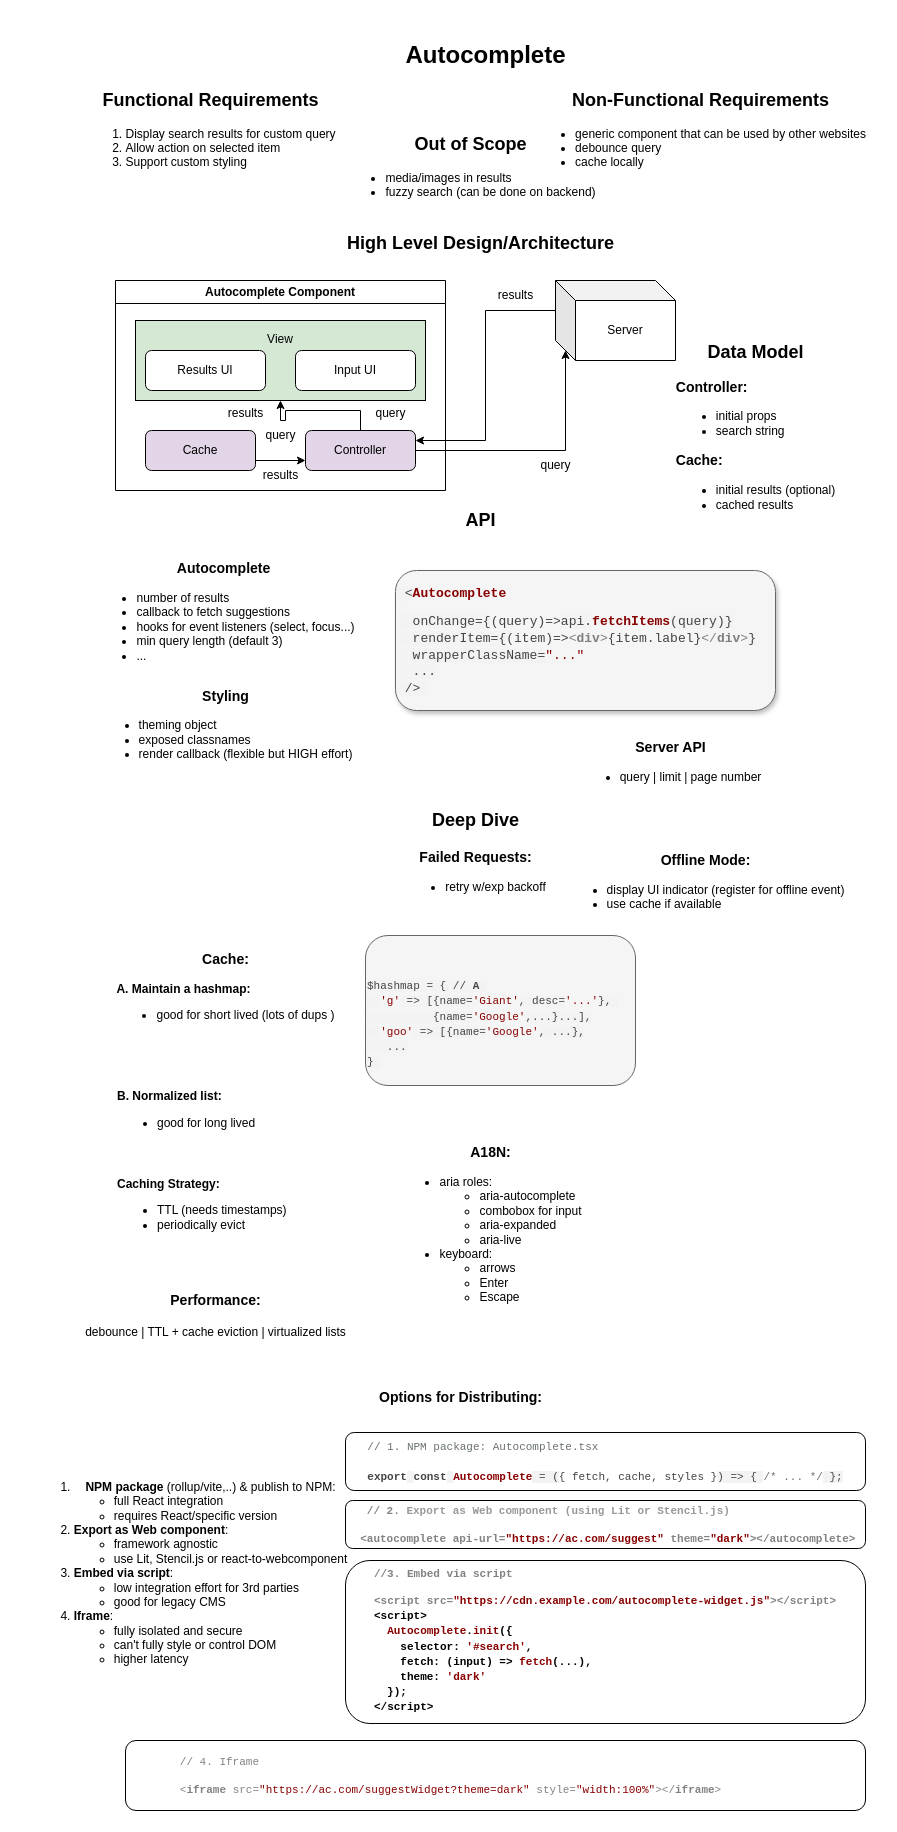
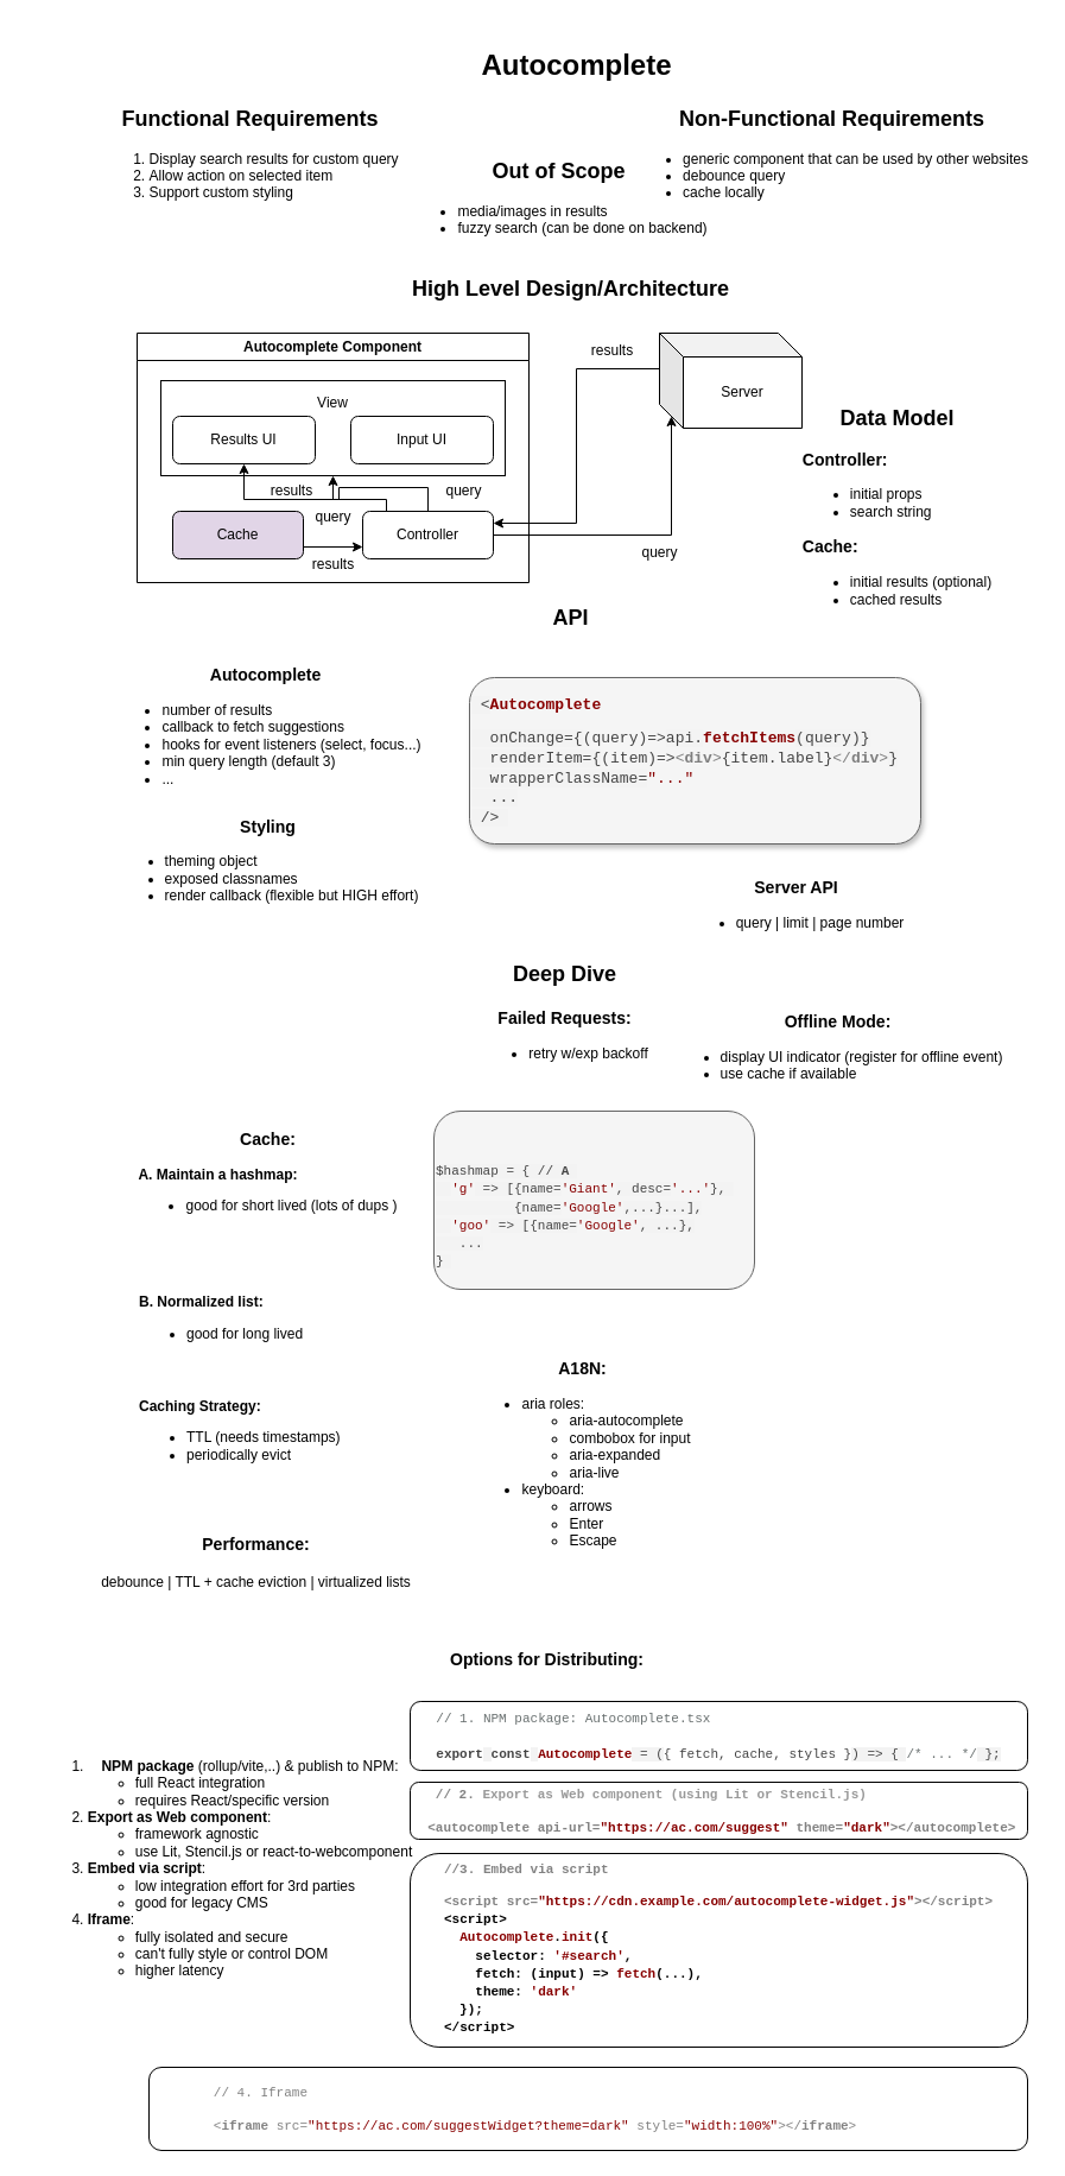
- <mxCell id="8" value="View&lt;div&gt;&lt;br&gt;&lt;/div&gt;&lt;div&gt;&lt;br&gt;&lt;/div&gt;&lt;div&gt;&lt;br&gt;&lt;/div&gt;" style="rounded=0;whiteSpace=wrap;html=1;fillColor=#d5e8d4;" vertex="1" parent="7"><mxGeometry x="20" y="40" width="290" height="80" as="geometry" /></mxCell>
+ <mxCell id="8" value="View&lt;div&gt;&lt;br&gt;&lt;/div&gt;&lt;div&gt;&lt;br&gt;&lt;/div&gt;&lt;div&gt;&lt;br&gt;&lt;/div&gt;" style="rounded=0;whiteSpace=wrap;html=1;" vertex="1" parent="7"><mxGeometry x="20" y="40" width="290" height="80" as="geometry" /></mxCell>
+ <mxCell id="11" style="edgeStyle=orthogonalEdgeStyle;rounded=0;orthogonalLoop=1;jettySize=auto;html=1;" edge="1" parent="7" source="13" target="9"><mxGeometry relative="1" as="geometry"><Array as="points"><mxPoint x="210" y="140" /><mxPoint x="90" y="140" /></Array></mxGeometry></mxCell>
- <mxCell id="13" value="Controller" style="rounded=1;whiteSpace=wrap;html=1;fillColor=#e1d5e7;" vertex="1" parent="7"><mxGeometry x="190" y="150" width="110" height="40" as="geometry" /></mxCell>
+ <mxCell id="13" value="Controller" style="rounded=1;whiteSpace=wrap;html=1;" vertex="1" parent="7"><mxGeometry x="190" y="150" width="110" height="40" as="geometry" /></mxCell>
